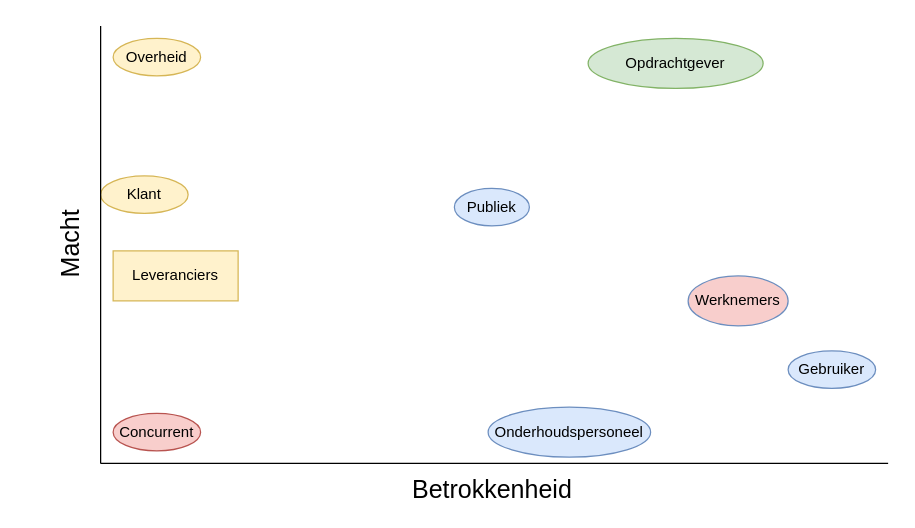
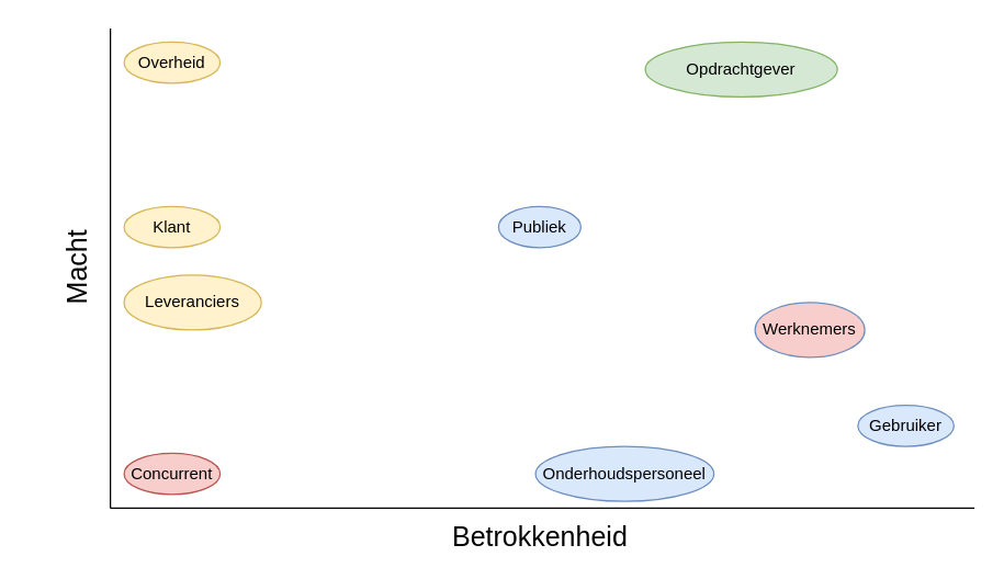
- <mxCell id="11" value="Klant" style="ellipse;whiteSpace=wrap;html=1;fillColor=#fff2cc;strokeColor=#d6b656;" parent="1" vertex="1"><mxGeometry x="80" y="140" width="70" height="30" as="geometry" /></mxCell>
+ <mxCell id="11" value="Klant" style="ellipse;whiteSpace=wrap;html=1;fillColor=#fff2cc;strokeColor=#d6b656;" parent="1" vertex="1"><mxGeometry x="90" y="150" width="70" height="30" as="geometry" /></mxCell>
- <mxCell id="10" value="Leveranciers" style="whiteSpace=wrap;html=1;fillColor=#fff2cc;strokeColor=#d6b656;rounded=0;" parent="1" vertex="1"><mxGeometry x="90" y="200" width="100" height="40" as="geometry" /></mxCell>
+ <mxCell id="10" value="Leveranciers" style="ellipse;whiteSpace=wrap;html=1;fillColor=#fff2cc;strokeColor=#d6b656;" parent="1" vertex="1"><mxGeometry x="90" y="200" width="100" height="40" as="geometry" /></mxCell>
- <mxCell id="7" value="Gebruiker" style="ellipse;whiteSpace=wrap;html=1;fillColor=#dae8fc;strokeColor=#6c8ebf;" parent="1" vertex="1"><mxGeometry x="630" y="280" width="70" height="30" as="geometry" /></mxCell>
+ <mxCell id="7" value="Gebruiker" style="ellipse;whiteSpace=wrap;html=1;fillColor=#dae8fc;strokeColor=#6c8ebf;" parent="1" vertex="1"><mxGeometry x="625" y="295" width="70" height="30" as="geometry" /></mxCell>
